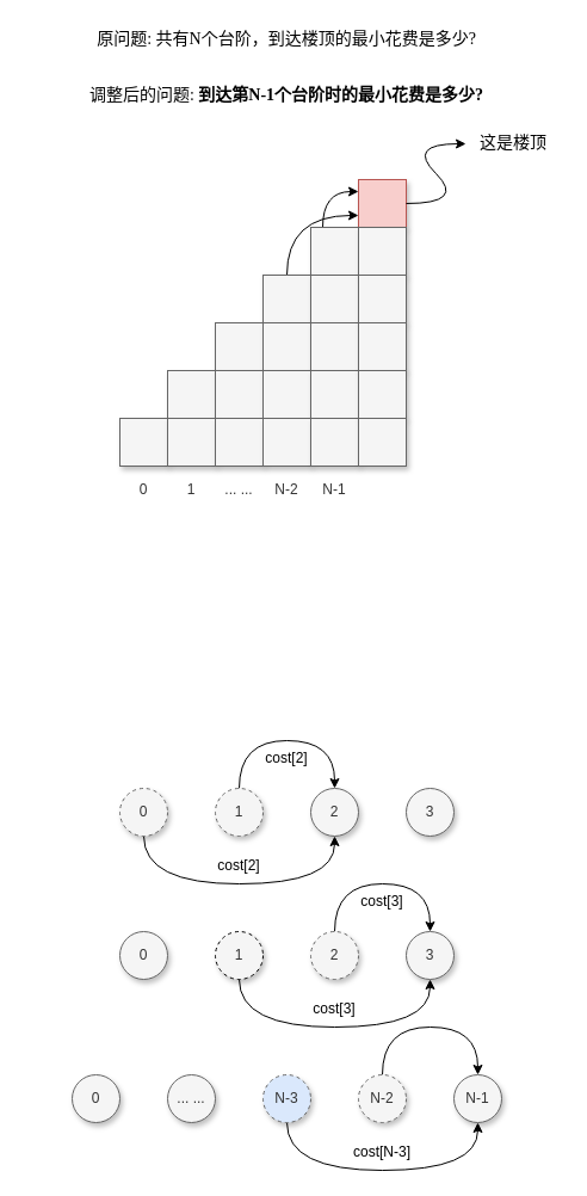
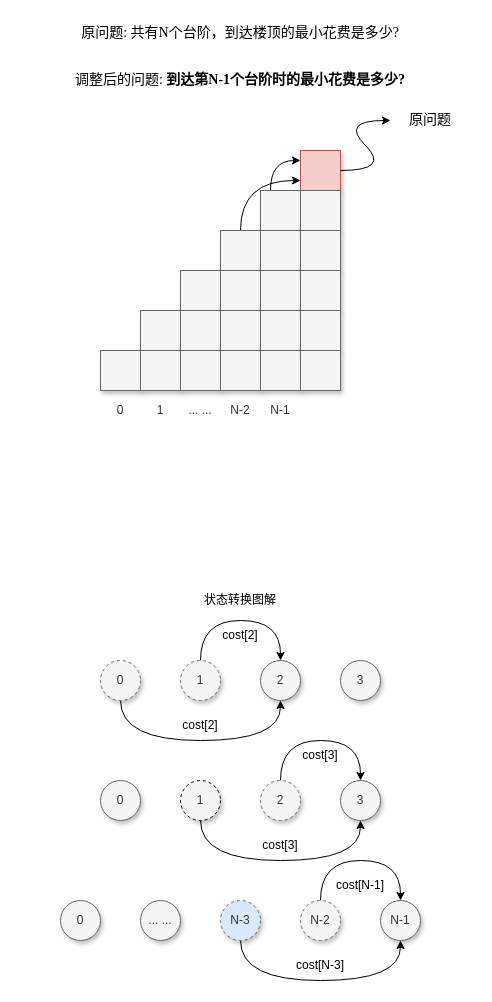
- <mxCell id="31" value="&lt;font face=&quot;Comic Sans MS&quot; style=&quot;font-size: 14px&quot;&gt;这是楼顶&lt;/font&gt;" style="text;html=1;strokeColor=none;fillColor=none;align=center;verticalAlign=middle;whiteSpace=wrap;rounded=0;shadow=0;opacity=0;" parent="1" vertex="1"><mxGeometry x="390" y="100" width="80" height="40" as="geometry" /></mxCell>
+ <mxCell id="31" value="&lt;font face=&quot;Comic Sans MS&quot; style=&quot;font-size: 14px&quot;&gt;原问题&lt;/font&gt;" style="text;html=1;strokeColor=none;fillColor=none;align=center;verticalAlign=middle;whiteSpace=wrap;rounded=0;shadow=0;opacity=0;" parent="1" vertex="1"><mxGeometry x="390" y="100" width="80" height="40" as="geometry" /></mxCell>
+ <mxCell id="54" value="状态转换图解" style="text;html=1;strokeColor=none;fillColor=none;align=center;verticalAlign=middle;whiteSpace=wrap;rounded=0;shadow=1;fontSize=12;" vertex="1" parent="1"><mxGeometry x="100" y="580" width="280" height="40" as="geometry" /></mxCell>
+ <mxCell id="59" value="cost[N-1]" style="text;html=1;strokeColor=none;fillColor=none;align=center;verticalAlign=middle;whiteSpace=wrap;rounded=0;" vertex="1" parent="1"><mxGeometry x="330" y="870" width="60" height="30" as="geometry" /></mxCell>
